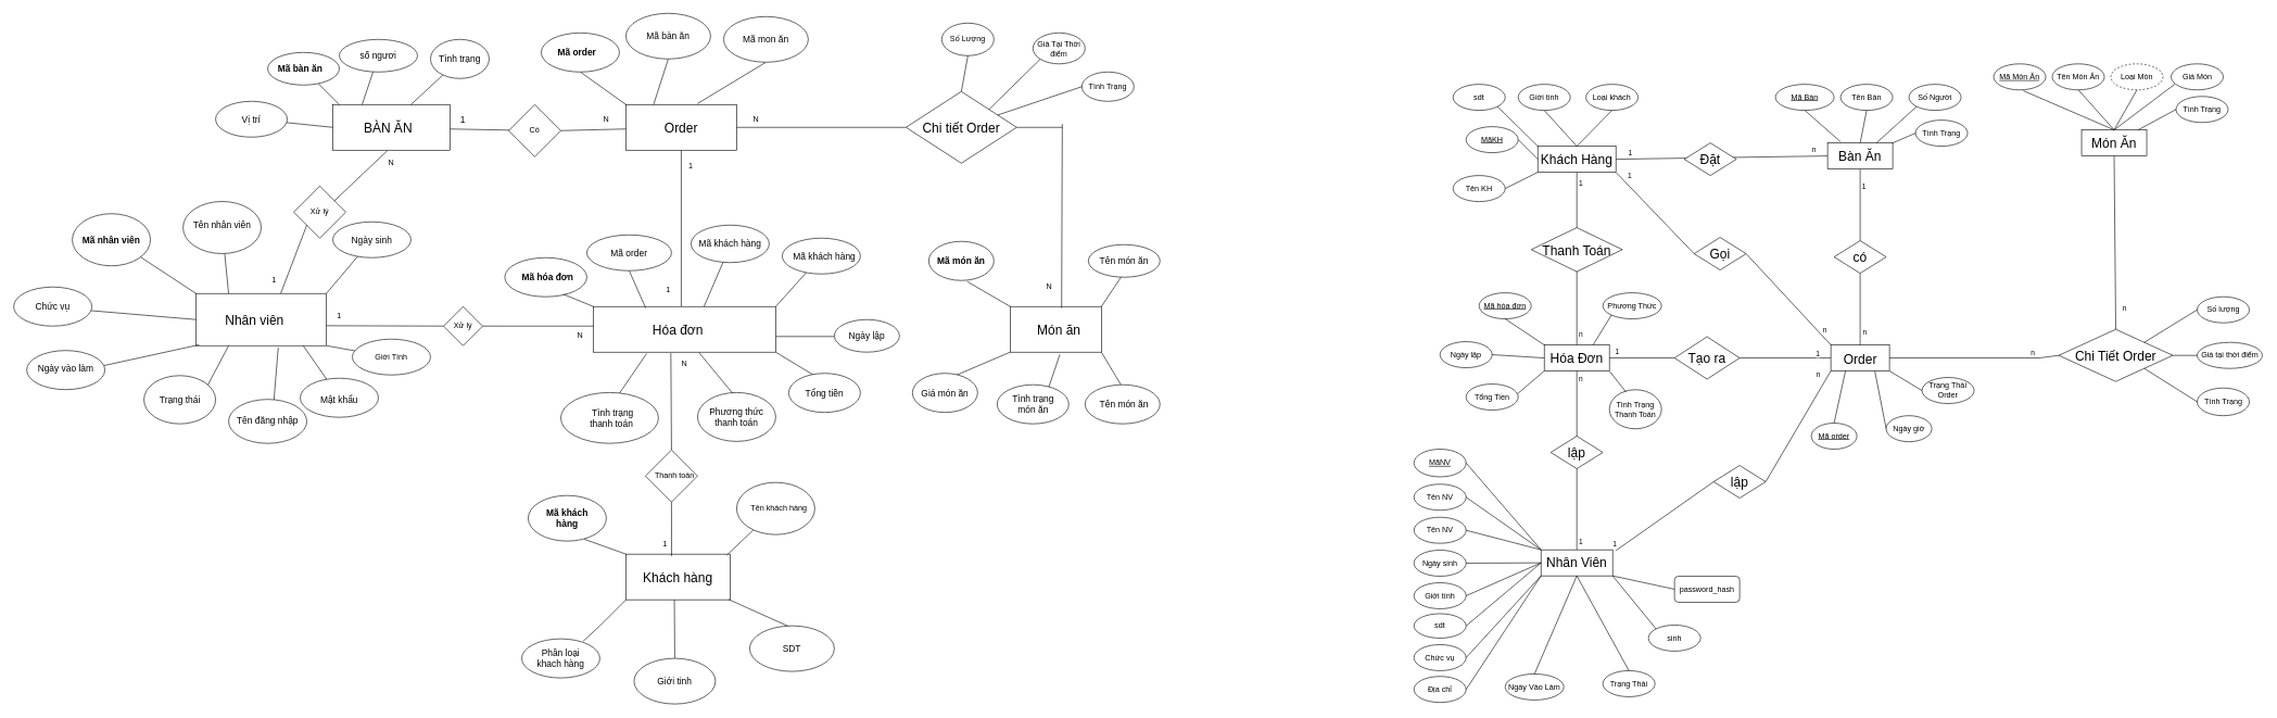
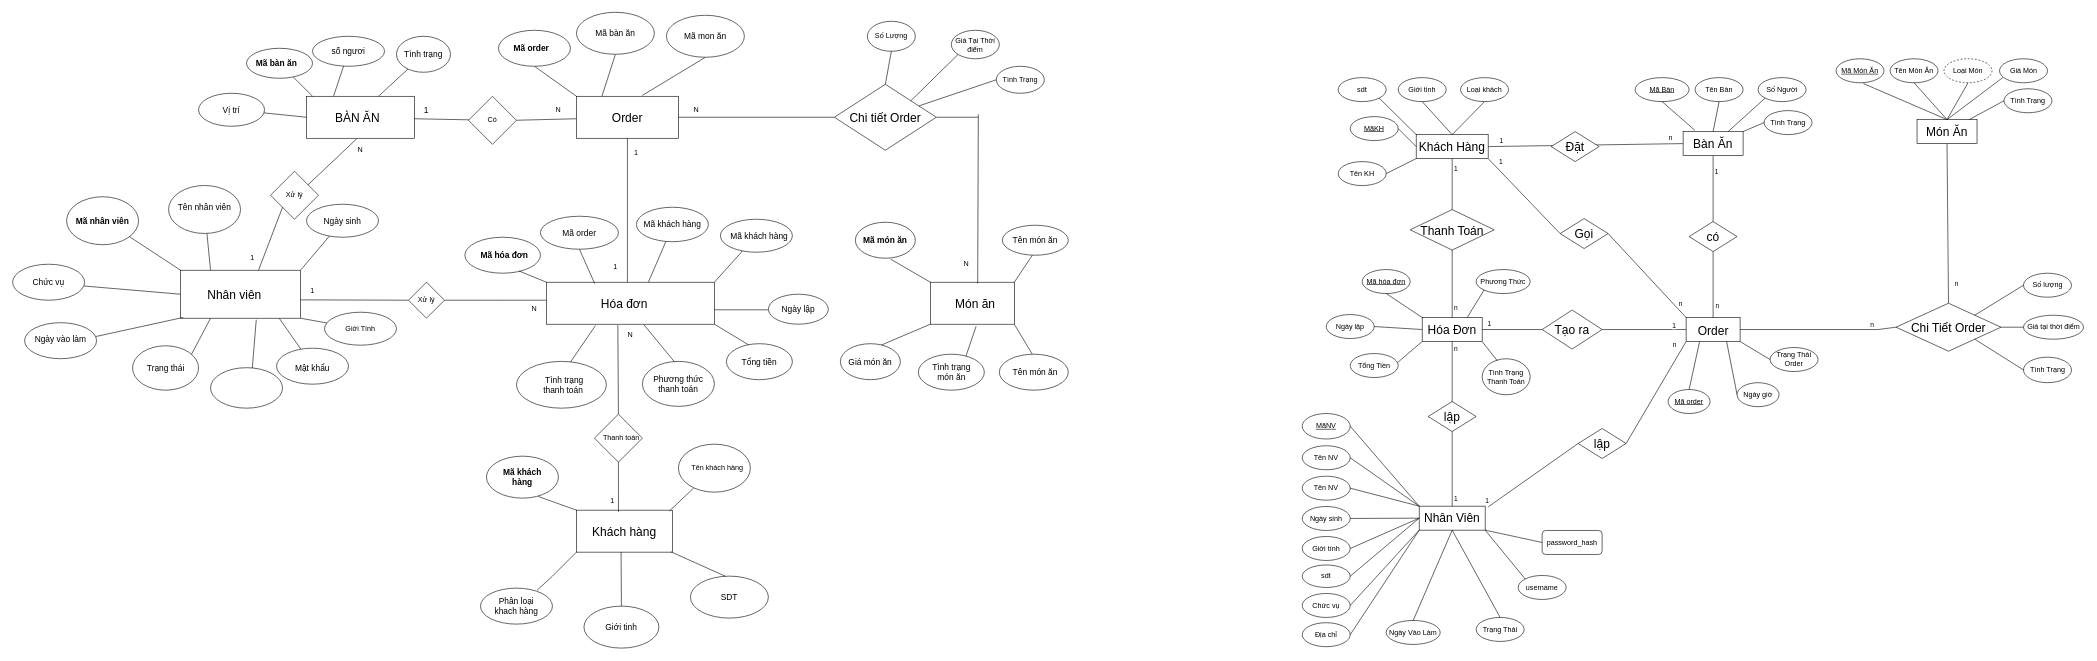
- <mxCell id="138" value="Tên đăng nhập" style="text;html=1;align=center;verticalAlign=middle;whiteSpace=wrap;rounded=0;fontSize=14;" parent="1" vertex="1"><mxGeometry x="360" y="630" width="100" height="30" as="geometry" /></mxCell>
- <mxCell id="221" value="sinh" style="ellipse;whiteSpace=wrap;html=1;" vertex="1" parent="155"><mxGeometry x="360" y="861.4" width="80" height="40" as="geometry" /></mxCell>
+ <mxCell id="221" value="username" style="ellipse;whiteSpace=wrap;html=1;" vertex="1" parent="155"><mxGeometry x="360" y="861.4" width="80" height="40" as="geometry" /></mxCell>
